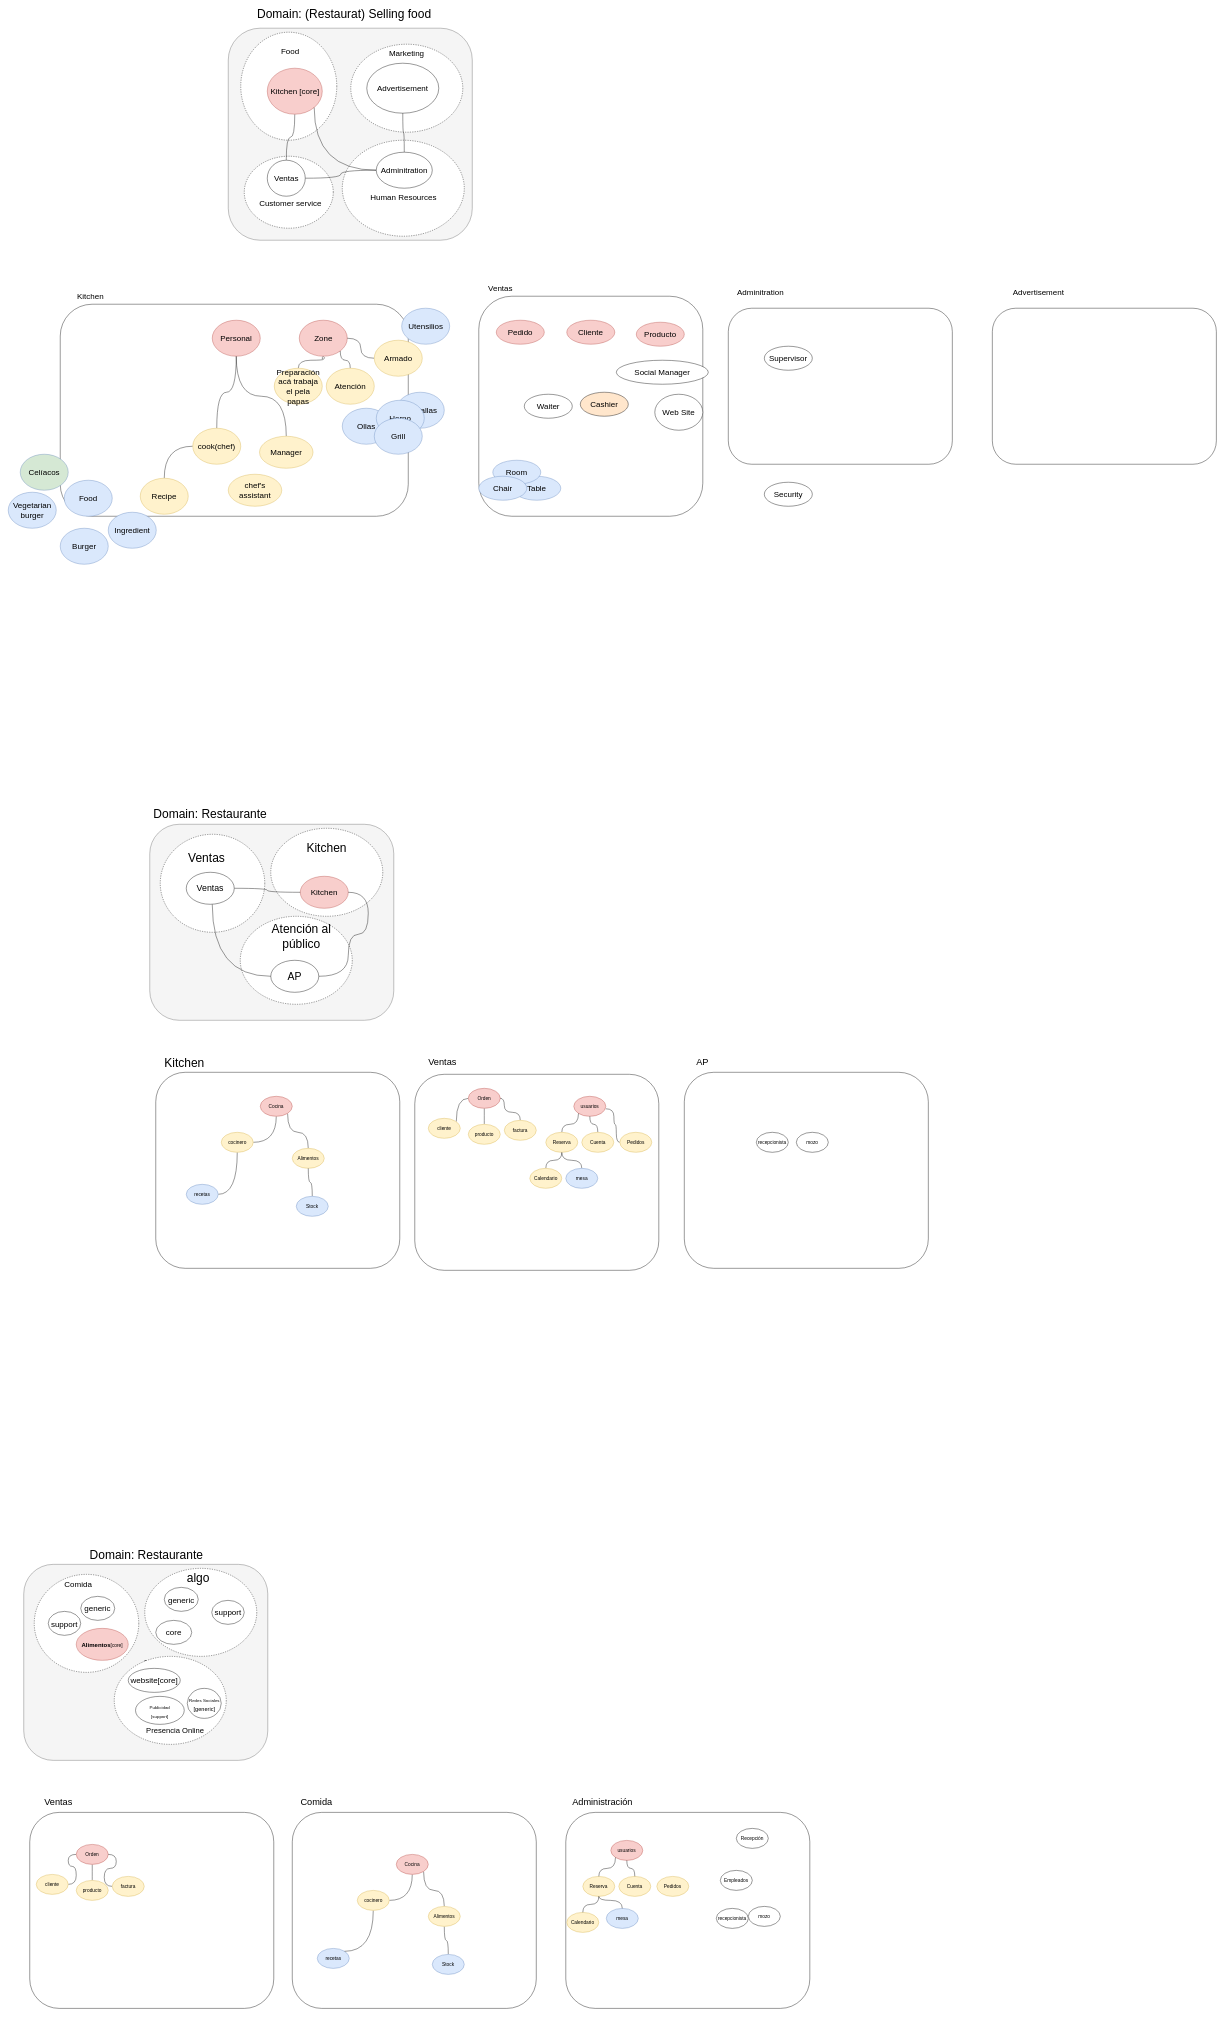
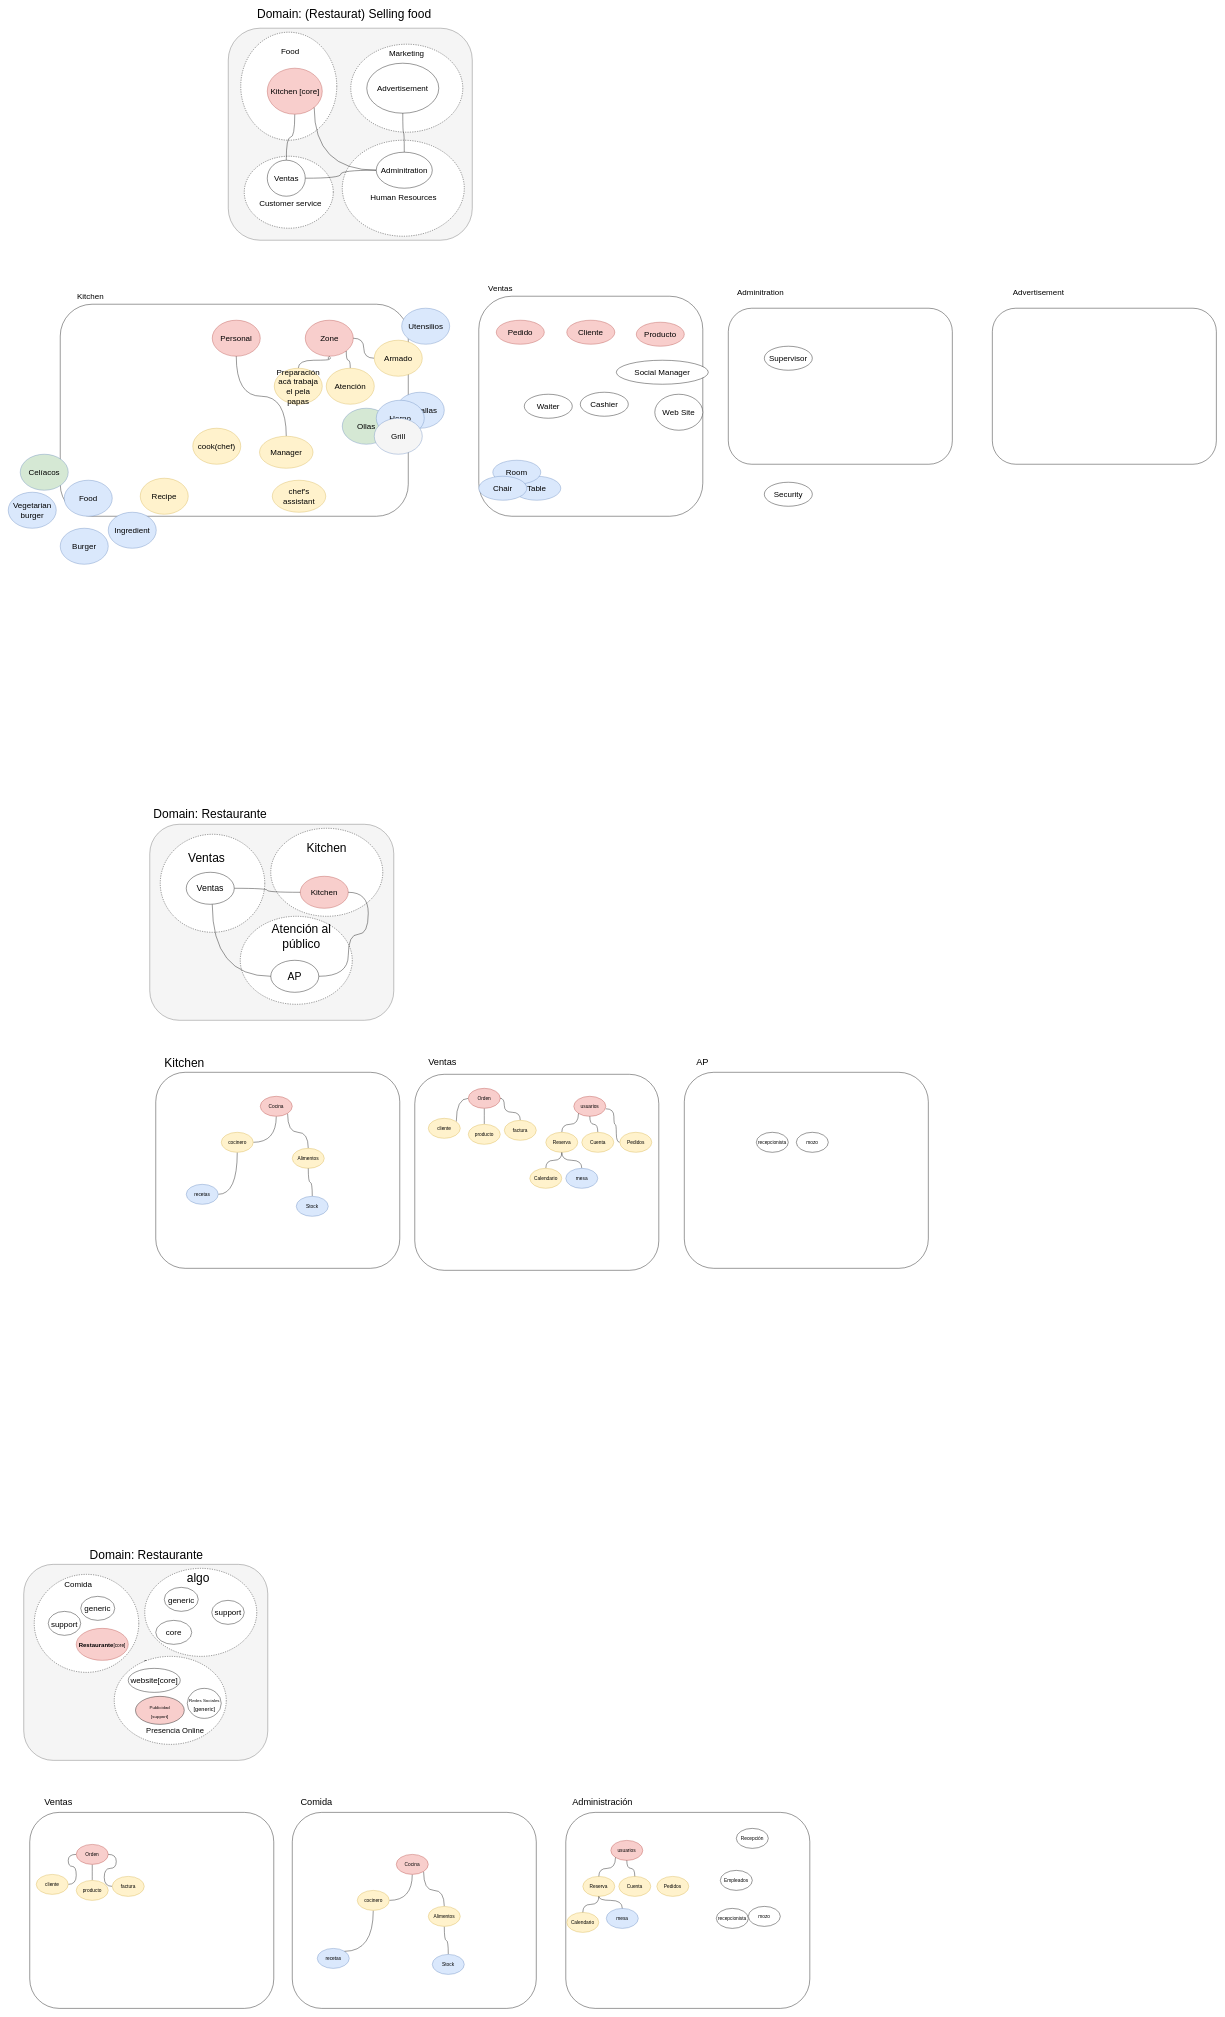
- <mxCell id="52" value="Zone" style="ellipse;whiteSpace=wrap;html=1;fontSize=20;fillColor=#f8cecc;strokeColor=#b85450;" parent="1" vertex="1"><mxGeometry x="747.5" y="800" width="120" height="90" as="geometry" /></mxCell>
+ <mxCell id="52" value="Zone" style="ellipse;whiteSpace=wrap;html=1;fontSize=20;fillColor=#f8cecc;strokeColor=#b85450;" parent="1" vertex="1"><mxGeometry x="762.5" y="800" width="120" height="90" as="geometry" /></mxCell>
- <mxCell id="22" style="edgeStyle=orthogonalEdgeStyle;curved=1;orthogonalLoop=1;jettySize=auto;html=1;endArrow=none;endFill=0;" parent="1" source="24" target="48" edge="1"><mxGeometry relative="1" as="geometry" /></mxCell>
- <mxCell id="34" value="Cashier" style="ellipse;whiteSpace=wrap;html=1;fontSize=20;fillColor=#ffe6cc;" parent="1" vertex="1"><mxGeometry x="1450" y="980" width="120" height="60" as="geometry" /></mxCell>
+ <mxCell id="34" value="Cashier" style="ellipse;whiteSpace=wrap;html=1;fontSize=20;" parent="1" vertex="1"><mxGeometry x="1450" y="980" width="120" height="60" as="geometry" /></mxCell>
- <mxCell id="47" value="Ollas" style="ellipse;whiteSpace=wrap;html=1;fontSize=20;fillColor=#dae8fc;strokeColor=#6c8ebf;" parent="1" vertex="1"><mxGeometry x="855" y="1020" width="120" height="90" as="geometry" /></mxCell>
+ <mxCell id="47" value="Ollas" style="ellipse;whiteSpace=wrap;html=1;fontSize=20;fillColor=#d5e8d4;strokeColor=#6c8ebf;" parent="1" vertex="1"><mxGeometry x="855" y="1020" width="120" height="90" as="geometry" /></mxCell>
- <mxCell id="58" value="Grill" style="ellipse;whiteSpace=wrap;html=1;fontSize=20;fillColor=#dae8fc;strokeColor=#6c8ebf;" parent="1" vertex="1"><mxGeometry x="935" y="1045" width="120" height="90" as="geometry" /></mxCell>
+ <mxCell id="58" value="Grill" style="ellipse;whiteSpace=wrap;html=1;fontSize=20;fillColor=#f5f5f5;strokeColor=#6c8ebf;" parent="1" vertex="1"><mxGeometry x="935" y="1045" width="120" height="90" as="geometry" /></mxCell>
- <mxCell id="23" style="edgeStyle=orthogonalEdgeStyle;curved=1;orthogonalLoop=1;jettySize=auto;html=1;endArrow=none;endFill=0;" parent="1" source="24" target="25" edge="1"><mxGeometry relative="1" as="geometry" /></mxCell>
- <mxCell id="44" value="&lt;span class=&quot;VIiyi&quot; lang=&quot;en&quot;&gt;&lt;span data-number-of-phrases=&quot;1&quot; data-phrase-index=&quot;0&quot; data-language-to-translate-into=&quot;es&quot; data-language-for-alternatives=&quot;en&quot; class=&quot;JLqJ4b ChMk0b&quot;&gt;&lt;span class=&quot;Q4iAWc&quot;&gt;chef's assistant&lt;/span&gt;&lt;/span&gt;&lt;/span&gt;" style="ellipse;whiteSpace=wrap;html=1;fontSize=20;fillColor=#fff2cc;strokeColor=#d6b656;" parent="1" vertex="1"><mxGeometry x="570" y="1185" width="133.75" height="80" as="geometry" /></mxCell>
+ <mxCell id="44" value="&lt;span class=&quot;VIiyi&quot; lang=&quot;en&quot;&gt;&lt;span data-number-of-phrases=&quot;1&quot; data-phrase-index=&quot;0&quot; data-language-to-translate-into=&quot;es&quot; data-language-for-alternatives=&quot;en&quot; class=&quot;JLqJ4b ChMk0b&quot;&gt;&lt;span class=&quot;Q4iAWc&quot;&gt;chef's assistant&lt;/span&gt;&lt;/span&gt;&lt;/span&gt;" style="ellipse;whiteSpace=wrap;html=1;fontSize=20;fillColor=#fff2cc;strokeColor=#d6b656;" parent="1" vertex="1"><mxGeometry x="680" y="1200" width="133.75" height="80" as="geometry" /></mxCell>
- <mxCell id="125" value="&lt;font size=&quot;1&quot;&gt;&lt;b&gt;&lt;font style=&quot;font-size: 15px;&quot;&gt;Alimentos&lt;/font&gt;&lt;/b&gt;&lt;/font&gt;[core]" style="ellipse;whiteSpace=wrap;html=1;fillColor=#f8cecc;strokeColor=#b85450;" vertex="1" parent="1"><mxGeometry x="190" y="4070" width="130" height="80" as="geometry" /></mxCell>
+ <mxCell id="125" value="&lt;font size=&quot;1&quot;&gt;&lt;b&gt;&lt;font style=&quot;font-size: 15px;&quot;&gt;Restaurante&lt;/font&gt;&lt;/b&gt;&lt;/font&gt;[core]" style="ellipse;whiteSpace=wrap;html=1;fillColor=#f8cecc;strokeColor=#b85450;" vertex="1" parent="1"><mxGeometry x="190" y="4070" width="130" height="80" as="geometry" /></mxCell>
- <mxCell id="167" value="&lt;font style=&quot;font-size: 11px;&quot;&gt;Publicidad&lt;br&gt;[support]&lt;/font&gt;" style="ellipse;whiteSpace=wrap;html=1;fontSize=20;" vertex="1" parent="1"><mxGeometry x="338.13" y="4240" width="121.87" height="70" as="geometry" /></mxCell>
+ <mxCell id="167" value="&lt;font style=&quot;font-size: 11px;&quot;&gt;Publicidad&lt;br&gt;[support]&lt;/font&gt;" style="ellipse;whiteSpace=wrap;html=1;fontSize=20;fillColor=#f8cecc;" vertex="1" parent="1"><mxGeometry x="338.13" y="4240" width="121.87" height="70" as="geometry" /></mxCell>
